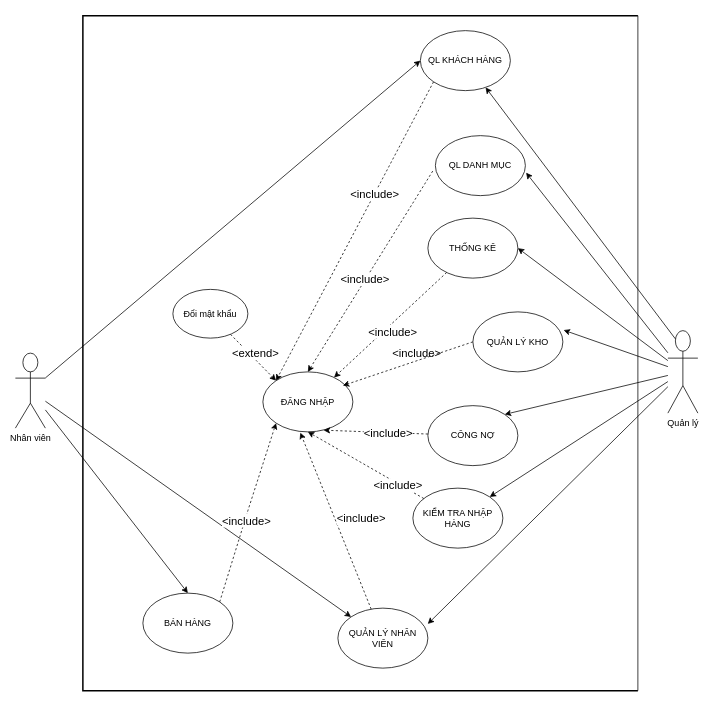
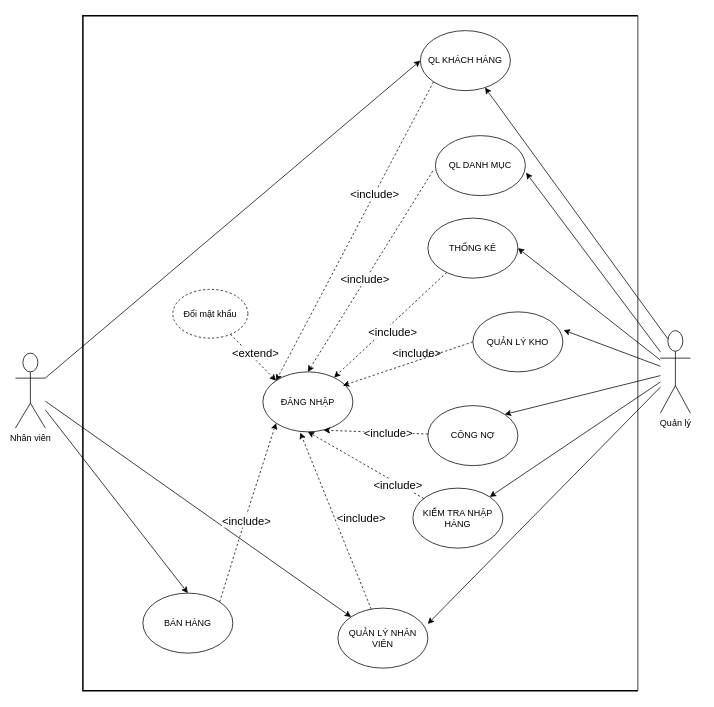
- <mxCell id="43" value="Đổi mật khẩu" style="ellipse;whiteSpace=wrap;html=1;" parent="1" vertex="1"><mxGeometry x="230" y="385" width="100" height="65" as="geometry" /></mxCell>
+ <mxCell id="43" value="Đổi mật khẩu" style="ellipse;whiteSpace=wrap;html=1;dashed=1;" parent="1" vertex="1"><mxGeometry x="230" y="385" width="100" height="65" as="geometry" /></mxCell>
- <mxCell id="12" value="Quản lý" style="shape=umlActor;verticalLabelPosition=bottom;verticalAlign=top;html=1;outlineConnect=0;" parent="1" vertex="1"><mxGeometry x="890" y="440" width="40" height="110" as="geometry" /></mxCell>
+ <mxCell id="12" value="Quản lý" style="shape=umlActor;verticalLabelPosition=bottom;verticalAlign=top;html=1;outlineConnect=0;" parent="1" vertex="1"><mxGeometry x="880" y="440" width="40" height="110" as="geometry" /></mxCell>
